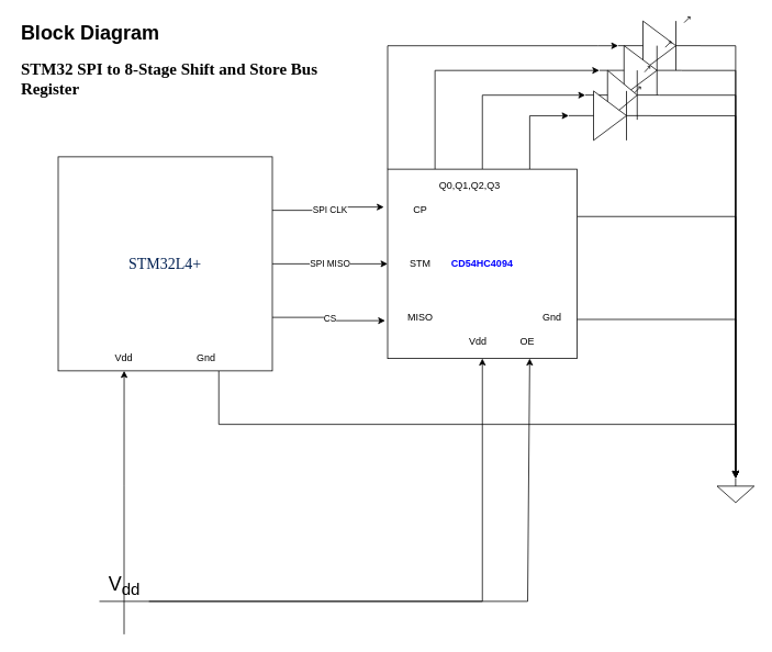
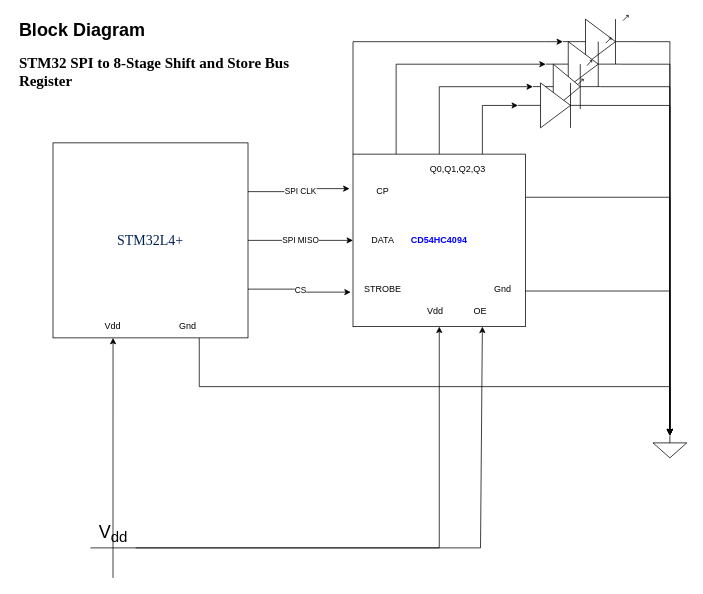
- <mxCell id="25" value="Q0,Q1,Q2,Q3" style="text;html=1;strokeColor=none;fillColor=none;align=center;verticalAlign=middle;whiteSpace=wrap;rounded=0;" parent="1" vertex="1"><mxGeometry x="490" y="210" width="160" height="30" as="geometry" /></mxCell>
+ <mxCell id="25" value="Q0,Q1,Q2,Q3" style="text;html=1;strokeColor=none;fillColor=none;align=center;verticalAlign=middle;whiteSpace=wrap;rounded=0;" parent="1" vertex="1"><mxGeometry x="530" y="210" width="160" height="30" as="geometry" /></mxCell>
- <mxCell id="15" value="STM" style="text;html=1;strokeColor=none;fillColor=none;align=center;verticalAlign=middle;whiteSpace=wrap;rounded=0;" parent="1" vertex="1"><mxGeometry x="480" y="315" width="60" height="10" as="geometry" /></mxCell>
+ <mxCell id="15" value="DATA" style="text;html=1;strokeColor=none;fillColor=none;align=center;verticalAlign=middle;whiteSpace=wrap;rounded=0;" parent="1" vertex="1"><mxGeometry x="480" y="315" width="60" height="10" as="geometry" /></mxCell>
- <mxCell id="13" value="MISO" style="text;html=1;strokeColor=none;fillColor=none;align=center;verticalAlign=middle;whiteSpace=wrap;rounded=0;" parent="1" vertex="1"><mxGeometry x="480" y="380" width="60" height="10" as="geometry" /></mxCell>
+ <mxCell id="13" value="STROBE" style="text;html=1;strokeColor=none;fillColor=none;align=center;verticalAlign=middle;whiteSpace=wrap;rounded=0;" parent="1" vertex="1"><mxGeometry x="480" y="380" width="60" height="10" as="geometry" /></mxCell>
